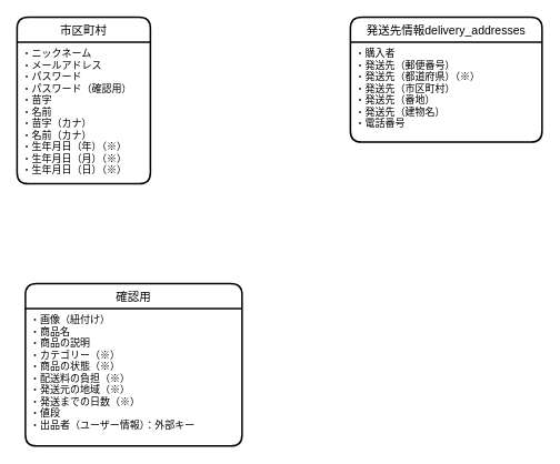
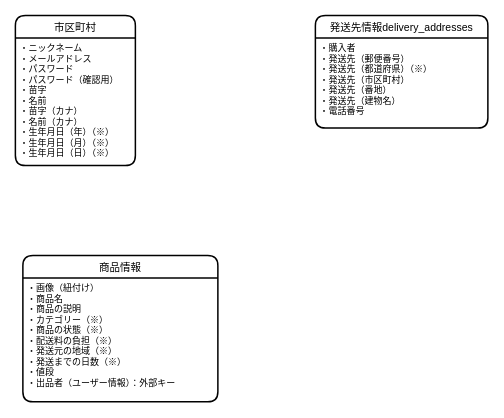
- <mxCell id="4" value="確認用" style="swimlane;childLayout=stackLayout;horizontal=1;startSize=30;horizontalStack=0;rounded=1;fontSize=14;fontStyle=0;strokeWidth=2;resizeParent=0;resizeLast=1;shadow=0;dashed=0;align=center;" parent="1" vertex="1"><mxGeometry x="30" y="340" width="260" height="195" as="geometry" /></mxCell>
+ <mxCell id="4" value="商品情報" style="swimlane;childLayout=stackLayout;horizontal=1;startSize=30;horizontalStack=0;rounded=1;fontSize=14;fontStyle=0;strokeWidth=2;resizeParent=0;resizeLast=1;shadow=0;dashed=0;align=center;" parent="1" vertex="1"><mxGeometry x="30" y="340" width="260" height="195" as="geometry" /></mxCell>
